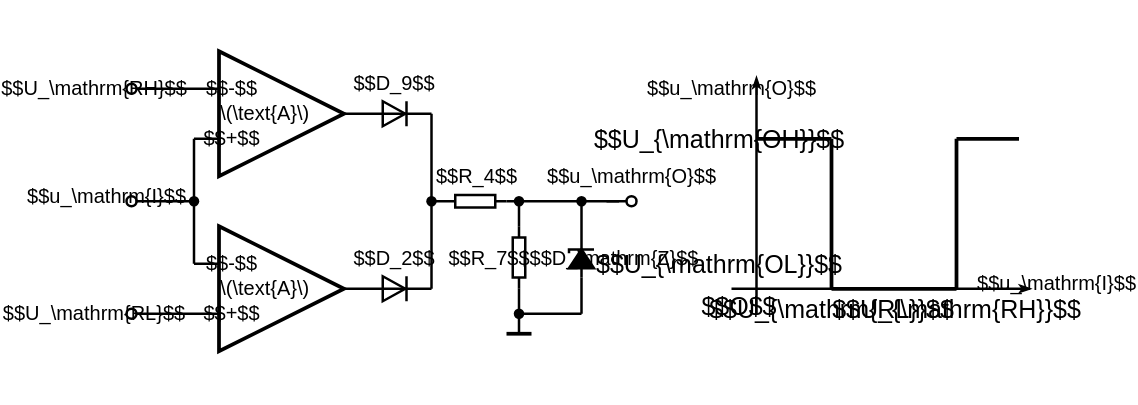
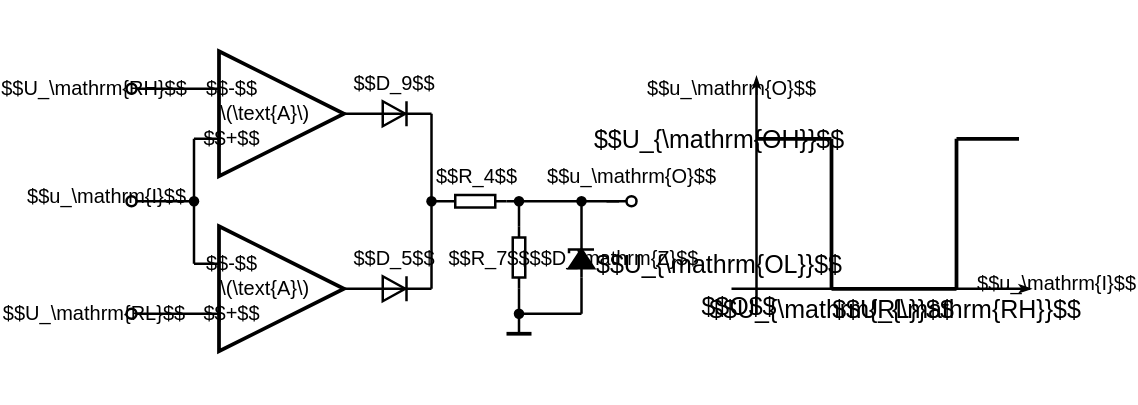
- <mxCell id="27" value="$$D_2$$" style="text;html=1;align=center;verticalAlign=middle;resizable=1;points=[];autosize=1;strokeColor=none;fillColor=none;fontSize=8;movable=1;rotatable=1;deletable=1;editable=1;connectable=1;" vertex="1" parent="1"><mxGeometry x="145" y="95" width="20" height="15" as="geometry" /></mxCell>
+ <mxCell id="27" value="$$D_5$$" style="text;html=1;align=center;verticalAlign=middle;resizable=1;points=[];autosize=1;strokeColor=none;fillColor=none;fontSize=8;movable=1;rotatable=1;deletable=1;editable=1;connectable=1;" vertex="1" parent="1"><mxGeometry x="145" y="95" width="20" height="15" as="geometry" /></mxCell>
